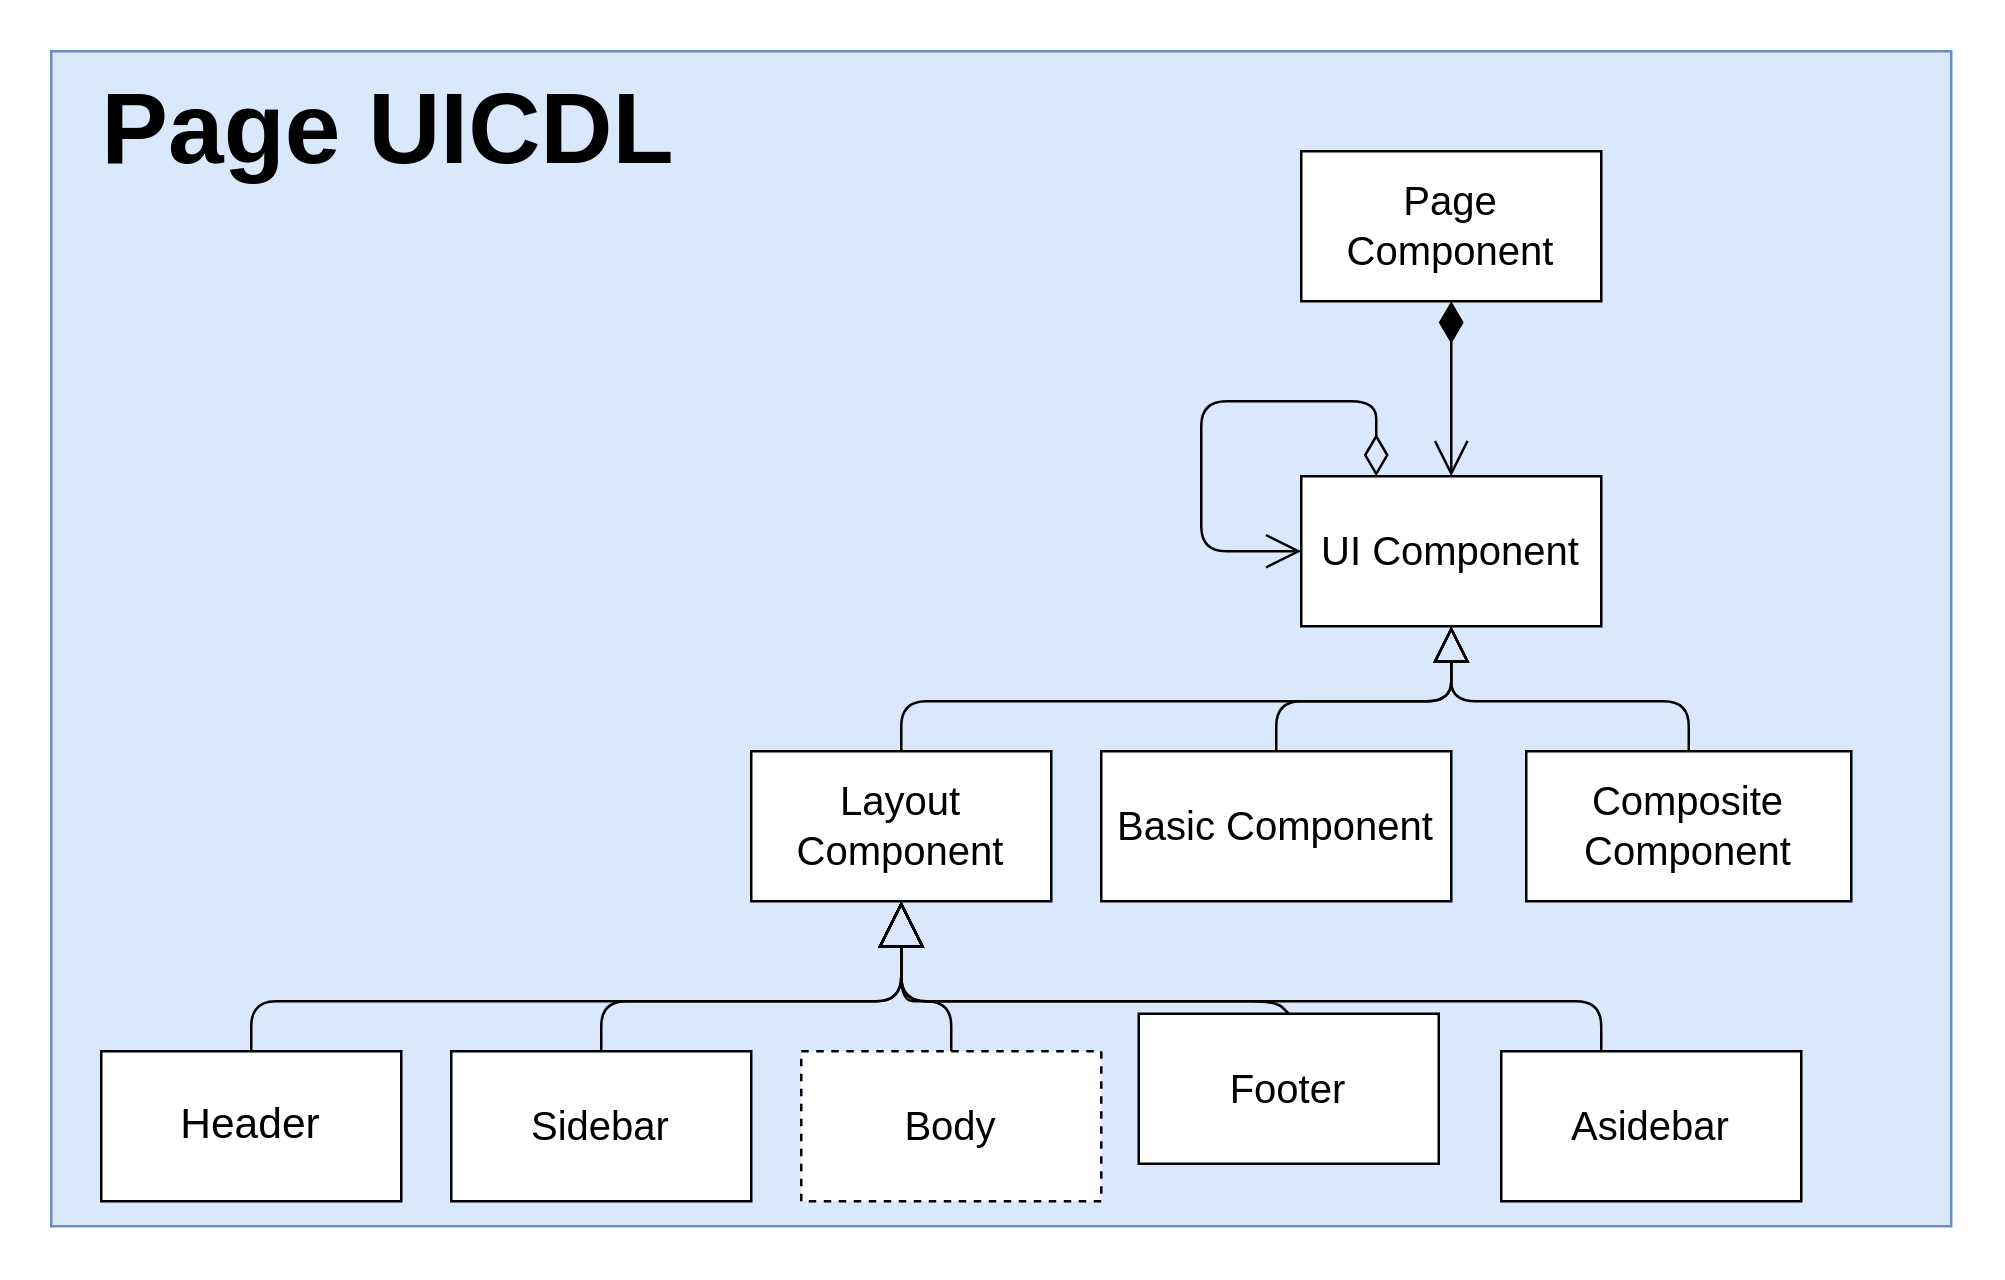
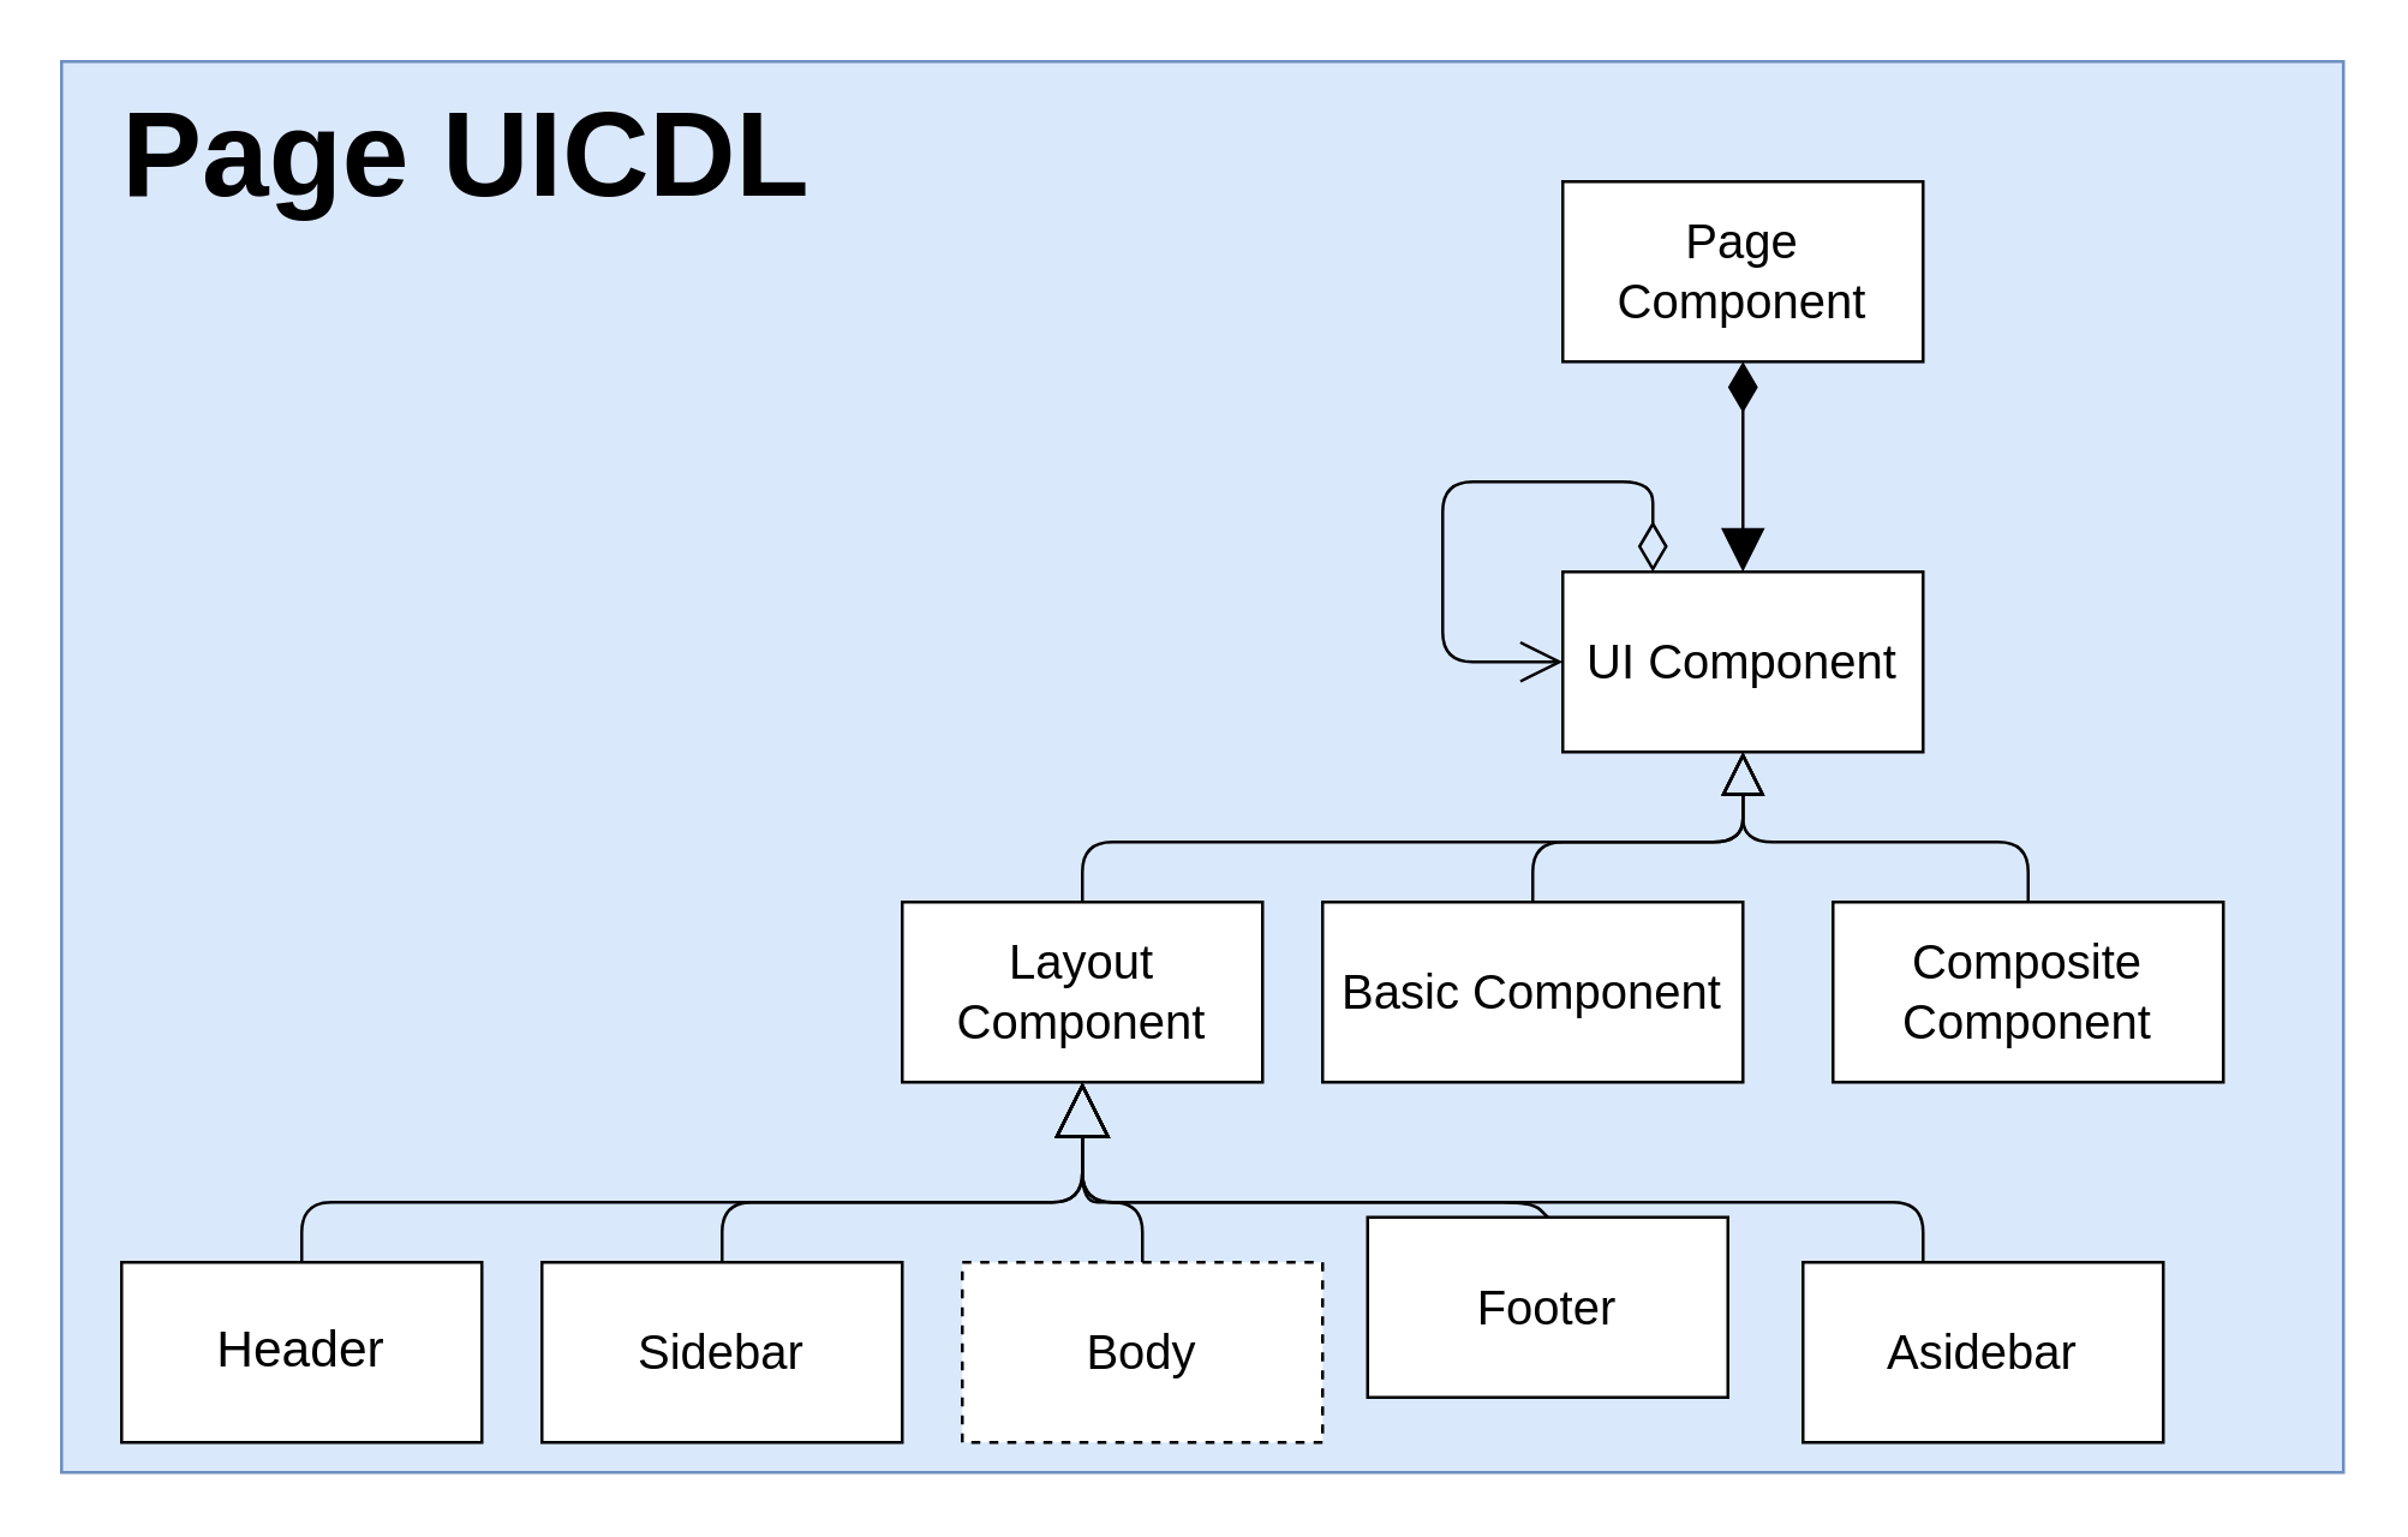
- <mxCell id="21" value="1" style="endArrow=open;html=1;endSize=12;startArrow=diamondThin;startSize=14;startFill=1;edgeStyle=orthogonalEdgeStyle;align=left;verticalAlign=bottom;exitX=0.5;exitY=1;exitDx=0;exitDy=0;entryX=0.5;entryY=0;entryDx=0;entryDy=0;noLabel=1;fontColor=none;" edge="1" parent="1" source="3" target="9"><mxGeometry x="-1" y="3" relative="1" as="geometry"><mxPoint x="320" y="570" as="sourcePoint" /><mxPoint x="480" y="570" as="targetPoint" /></mxGeometry></mxCell>
+ <mxCell id="21" value="1" style="endArrow=block;html=1;endSize=12;startArrow=diamondThin;startSize=14;startFill=1;edgeStyle=orthogonalEdgeStyle;align=left;verticalAlign=bottom;exitX=0.5;exitY=1;exitDx=0;exitDy=0;entryX=0.5;entryY=0;entryDx=0;entryDy=0;noLabel=1;fontColor=none;" edge="1" parent="1" source="3" target="9"><mxGeometry x="-1" y="3" relative="1" as="geometry"><mxPoint x="320" y="570" as="sourcePoint" /><mxPoint x="480" y="570" as="targetPoint" /></mxGeometry></mxCell>
